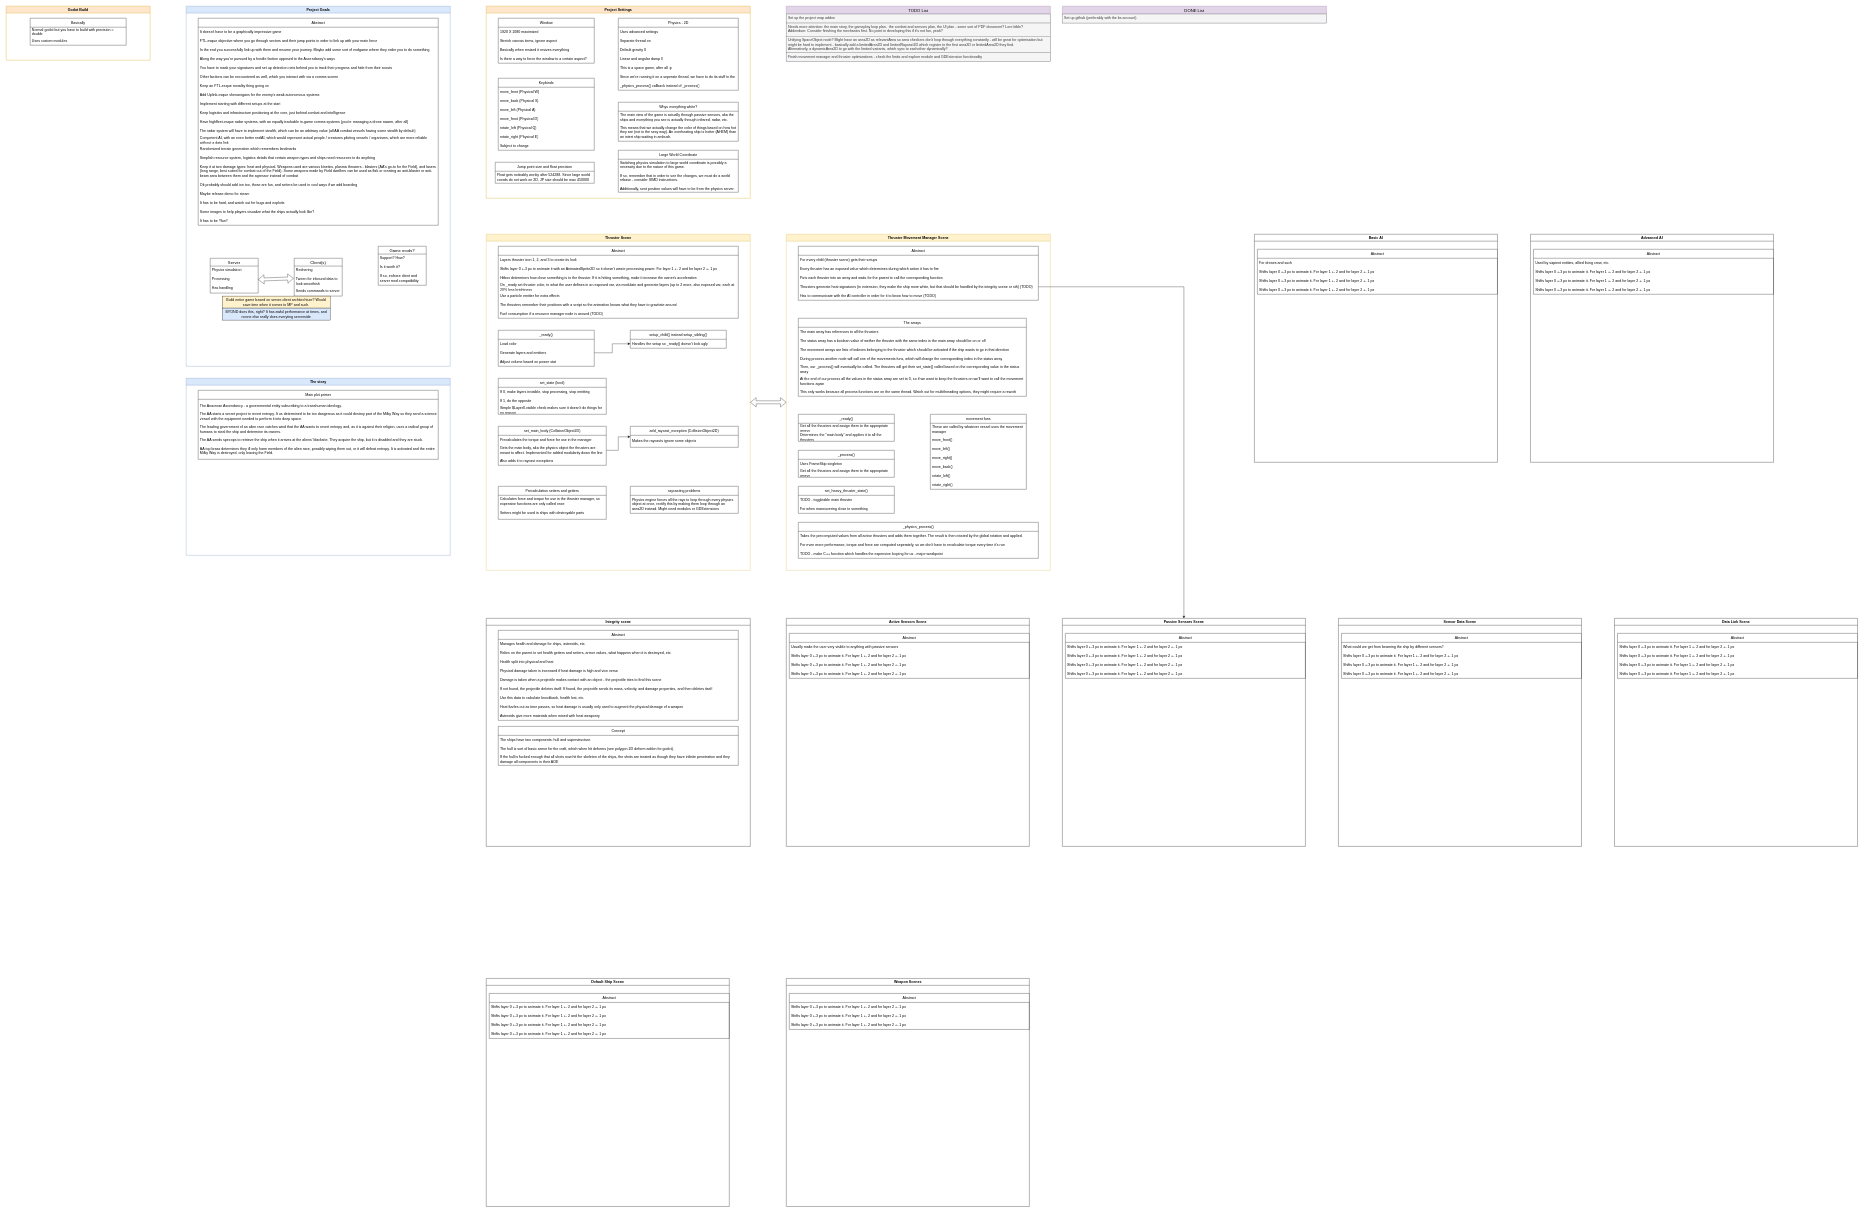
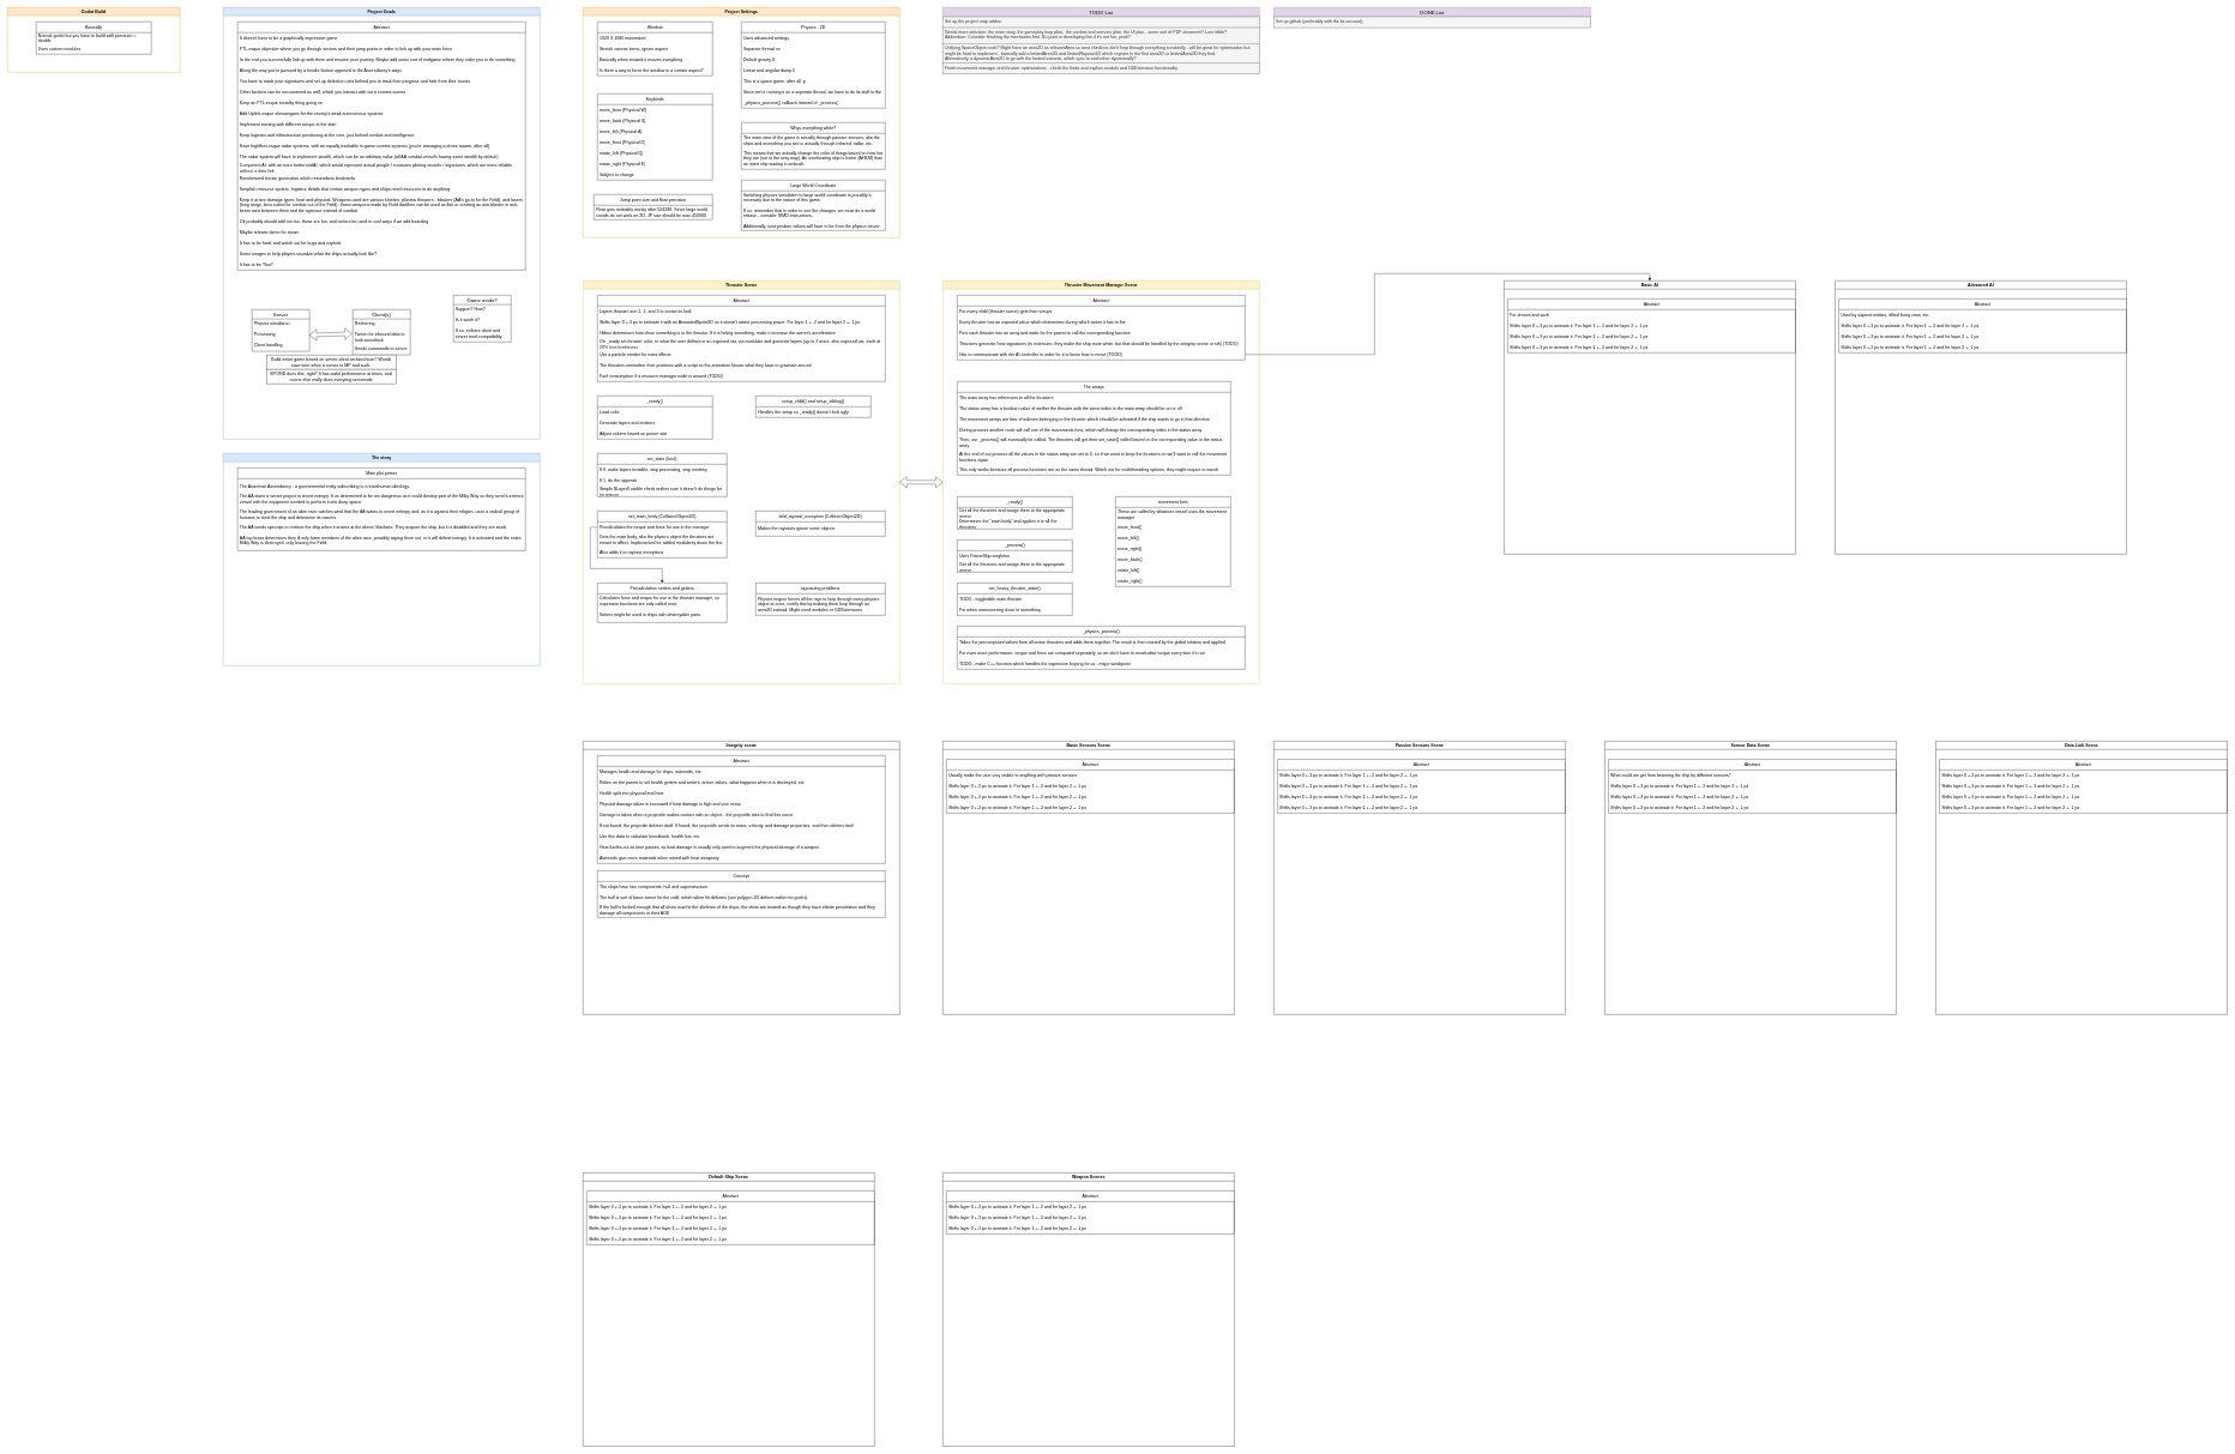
+ <mxCell id="202" style="edgeStyle=orthogonalEdgeStyle;rounded=0;orthogonalLoop=1;jettySize=auto;html=1;entryX=0.5;entryY=0;entryDx=0;entryDy=0;" parent="1" source="91" target="172" edge="1"><mxGeometry relative="1" as="geometry" /></mxCell>
- <mxCell id="148" value="Has handling" style="text;strokeColor=none;fillColor=none;spacingLeft=4;spacingRight=4;overflow=hidden;rotatable=0;points=[[0,0.5],[1,0.5]];portConstraint=eastwest;fontSize=12;" parent="145" vertex="1"><mxGeometry y="86" width="160" height="30" as="geometry" /></mxCell>
+ <mxCell id="148" value="Client handling" style="text;strokeColor=none;fillColor=none;spacingLeft=4;spacingRight=4;overflow=hidden;rotatable=0;points=[[0,0.5],[1,0.5]];portConstraint=eastwest;fontSize=12;" parent="145" vertex="1"><mxGeometry y="86" width="160" height="30" as="geometry" /></mxCell>
- <mxCell id="158" value="Build entire game based on server-client architechture? Would save time when it comes to MP and such." style="whiteSpace=wrap;html=1;align=center;fillColor=#fff2cc;" parent="122" vertex="1"><mxGeometry x="120" y="966" width="360" height="40" as="geometry" /></mxCell>
+ <mxCell id="158" value="Build entire game based on server-client architechture? Would save time when it comes to MP and such." style="whiteSpace=wrap;html=1;align=center;" parent="122" vertex="1"><mxGeometry x="120" y="966" width="360" height="40" as="geometry" /></mxCell>
- <mxCell id="159" value="BYOND does this, right? It has awful performance at times, and noone else really does everyting serverside" style="whiteSpace=wrap;html=1;align=center;fillColor=#dae8fc;" parent="122" vertex="1"><mxGeometry x="120" y="1006" width="360" height="40" as="geometry" /></mxCell>
+ <mxCell id="159" value="BYOND does this, right? It has awful performance at times, and noone else really does everyting serverside" style="whiteSpace=wrap;html=1;align=center;" parent="122" vertex="1"><mxGeometry x="120" y="1006" width="360" height="40" as="geometry" /></mxCell>
- <mxCell id="19" value="setup_child() instead setup_sibling()" style="swimlane;fontStyle=0;childLayout=stackLayout;horizontal=1;startSize=30;horizontalStack=0;resizeParent=1;resizeParentMax=0;resizeLast=0;collapsible=1;marginBottom=0;whiteSpace=wrap;html=1;" parent="2" vertex="1"><mxGeometry x="480" y="320" width="320" height="60" as="geometry" /></mxCell>
+ <mxCell id="19" value="setup_child() and setup_sibling()" style="swimlane;fontStyle=0;childLayout=stackLayout;horizontal=1;startSize=30;horizontalStack=0;resizeParent=1;resizeParentMax=0;resizeLast=0;collapsible=1;marginBottom=0;whiteSpace=wrap;html=1;" parent="2" vertex="1"><mxGeometry x="480" y="320" width="320" height="60" as="geometry" /></mxCell>
- <mxCell id="21" style="edgeStyle=orthogonalEdgeStyle;rounded=0;orthogonalLoop=1;jettySize=auto;html=1;entryX=0;entryY=0.5;entryDx=0;entryDy=0;" parent="2" source="13" target="20" edge="1"><mxGeometry relative="1" as="geometry" /></mxCell>
- <mxCell id="28" style="edgeStyle=orthogonalEdgeStyle;rounded=0;orthogonalLoop=1;jettySize=auto;html=1;entryX=0;entryY=0.5;entryDx=0;entryDy=0;" parent="2" source="24" target="26" edge="1"><mxGeometry relative="1" as="geometry" /></mxCell>
+ <mxCell id="32" style="edgeStyle=orthogonalEdgeStyle;rounded=0;orthogonalLoop=1;jettySize=auto;html=1;entryX=0.5;entryY=0;entryDx=0;entryDy=0;exitX=0;exitY=0.5;exitDx=0;exitDy=0;" parent="2" source="23" target="29" edge="1"><mxGeometry relative="1" as="geometry"><Array as="points"><mxPoint x="20" y="685" /><mxPoint x="20" y="800" /><mxPoint x="220" y="800" /></Array></mxGeometry></mxCell>
- <mxCell id="196" style="edgeStyle=orthogonalEdgeStyle;rounded=0;orthogonalLoop=1;jettySize=auto;html=1;" parent="1" source="90" target="184" edge="1"><mxGeometry relative="1" as="geometry" /></mxCell>
- <mxCell id="160" value="Active Sensors Scene" style="swimlane;whiteSpace=wrap;html=1;" parent="1" vertex="1"><mxGeometry x="2620" y="2060" width="810" height="760" as="geometry" /></mxCell>
+ <mxCell id="160" value="Basic Sensors Scene" style="swimlane;whiteSpace=wrap;html=1;" parent="1" vertex="1"><mxGeometry x="2620" y="2060" width="810" height="760" as="geometry" /></mxCell>
